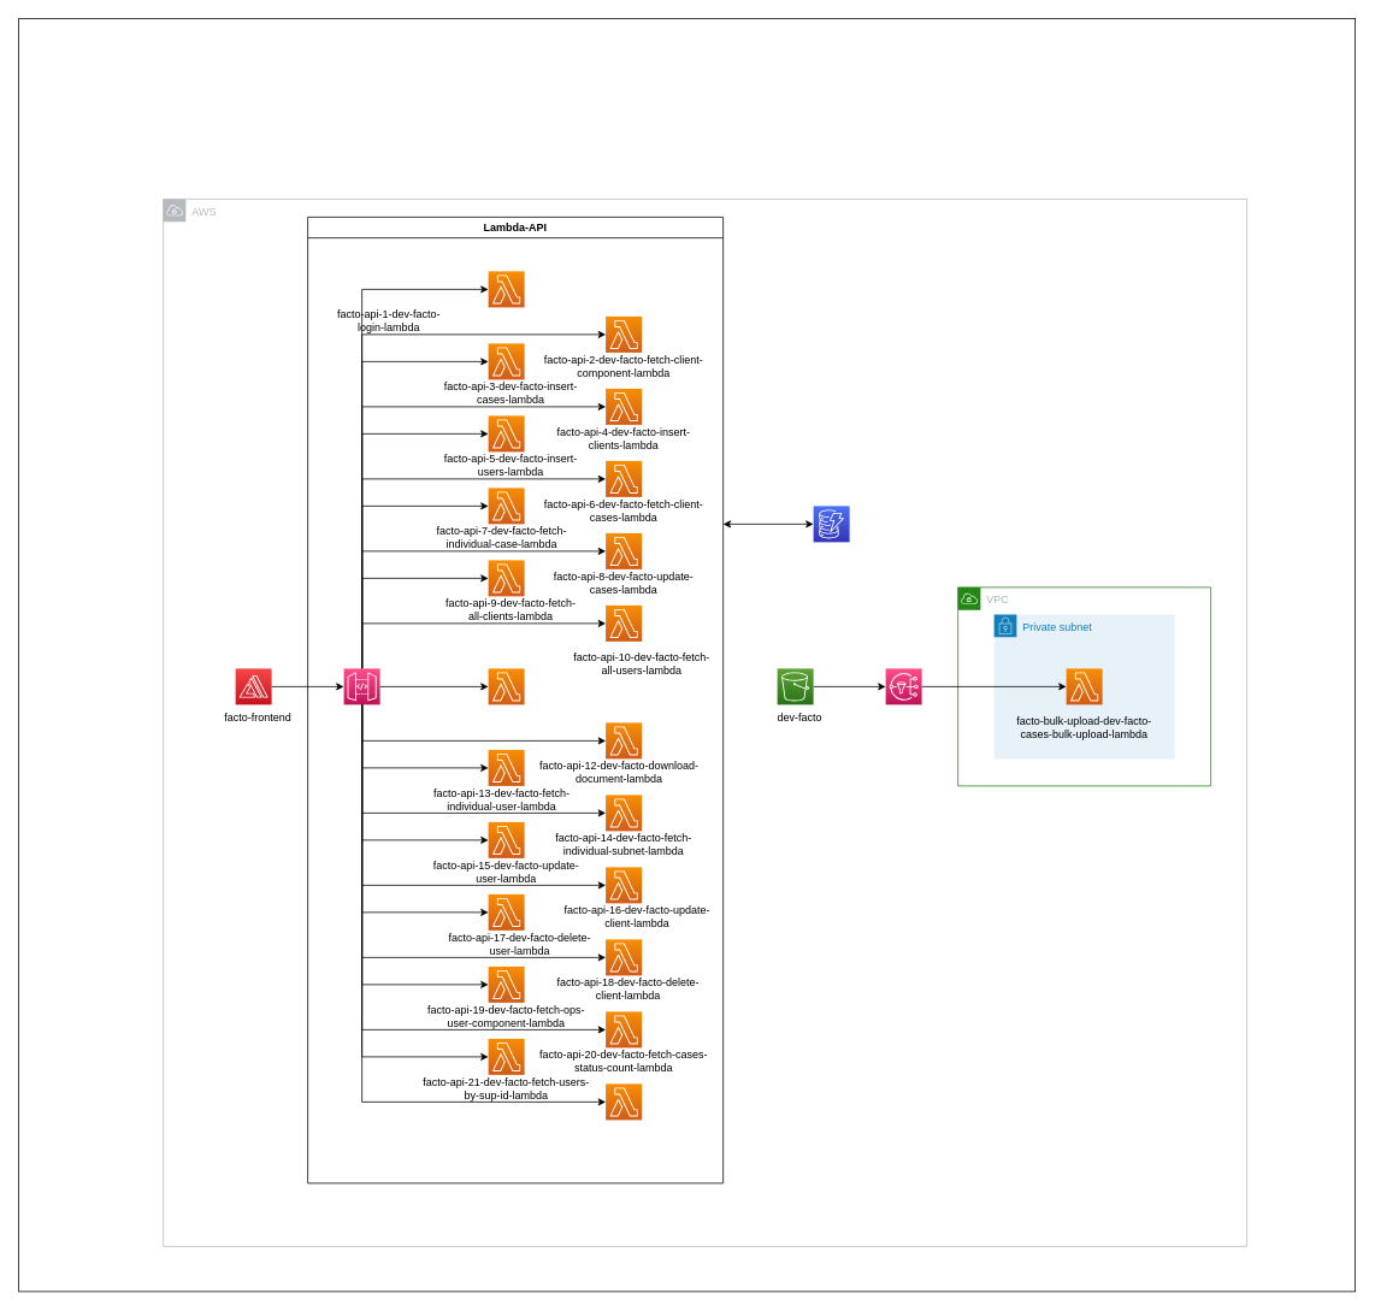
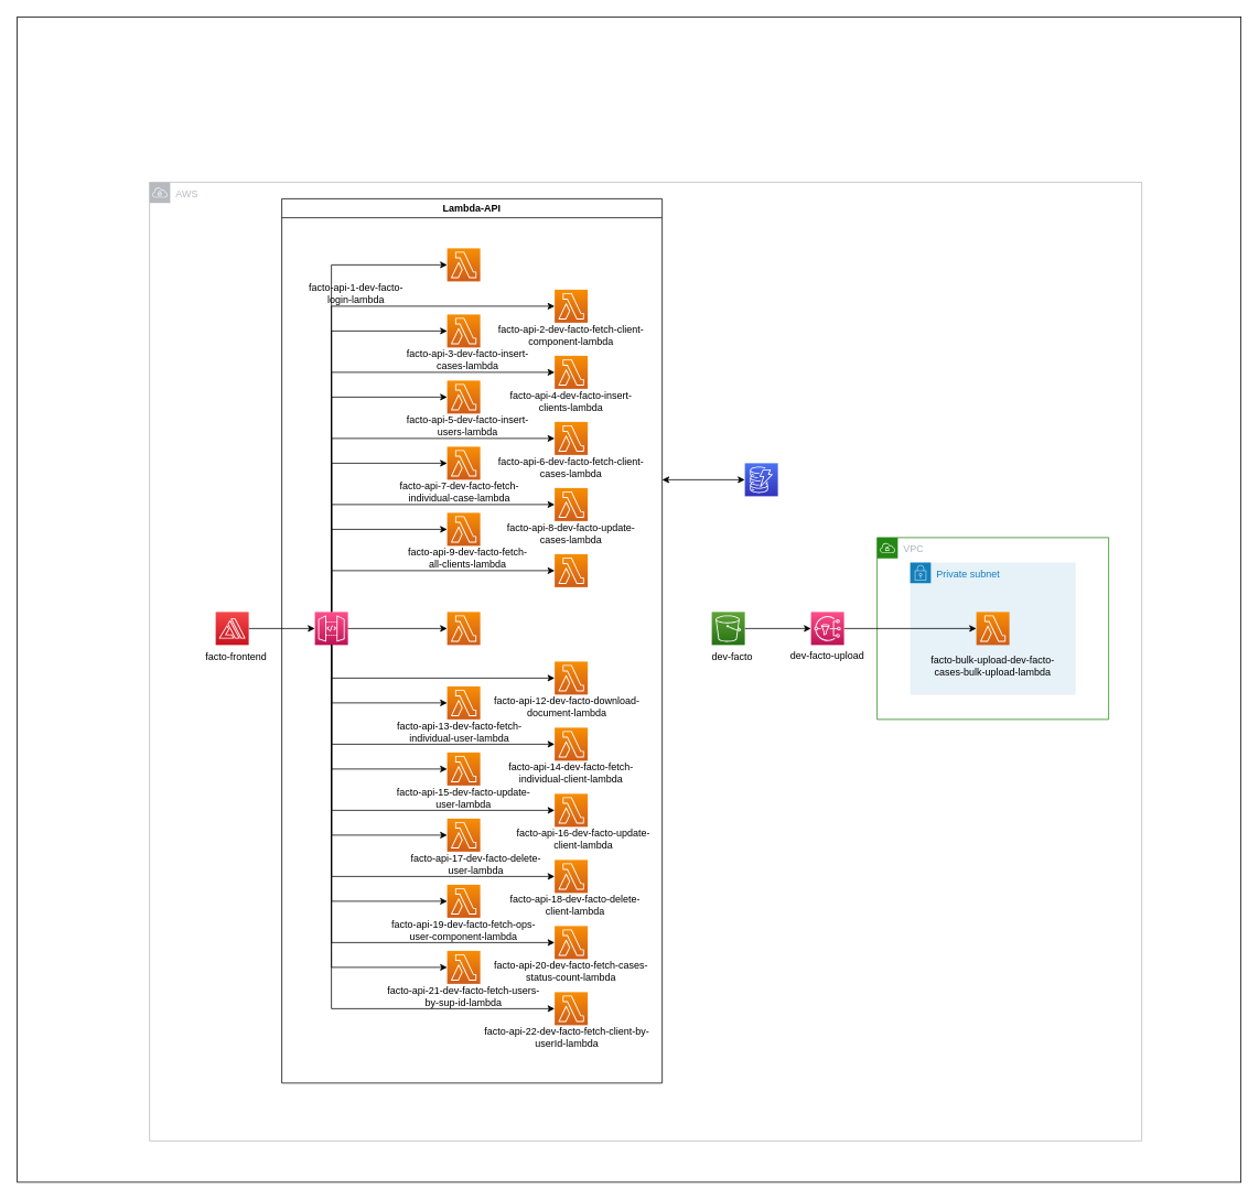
- <mxCell id="78" value="facto-api-10-dev-facto-fetch-all-users-lambda" style="text;html=1;strokeColor=none;fillColor=none;align=center;verticalAlign=middle;whiteSpace=wrap;rounded=0;" vertex="1" parent="38"><mxGeometry x="290" y="480" width="160" height="30" as="geometry" /></mxCell>
+ <mxCell id="88" value="dev-facto-upload" style="text;html=1;strokeColor=none;fillColor=none;align=center;verticalAlign=middle;whiteSpace=wrap;rounded=0;" parent="81" vertex="1"><mxGeometry x="940" y="780" width="120" height="25" as="geometry" /></mxCell>
- <mxCell id="57" value="facto-api-14-dev-facto-fetch-individual-subnet-lambda" style="text;html=1;strokeColor=none;fillColor=none;align=center;verticalAlign=middle;whiteSpace=wrap;rounded=0;" parent="38" vertex="1"><mxGeometry x="250" y="680" width="200" height="30" as="geometry" /></mxCell>
+ <mxCell id="57" value="facto-api-14-dev-facto-fetch-individual-client-lambda" style="text;html=1;strokeColor=none;fillColor=none;align=center;verticalAlign=middle;whiteSpace=wrap;rounded=0;" parent="38" vertex="1"><mxGeometry x="250" y="680" width="200" height="30" as="geometry" /></mxCell>
+ <mxCell id="70" value="facto-api-22-dev-facto-fetch-client-by-userId-lambda" style="text;html=1;strokeColor=none;fillColor=none;align=center;verticalAlign=middle;whiteSpace=wrap;rounded=0;" vertex="1" parent="38"><mxGeometry x="240" y="1000" width="210" height="30" as="geometry" /></mxCell>
